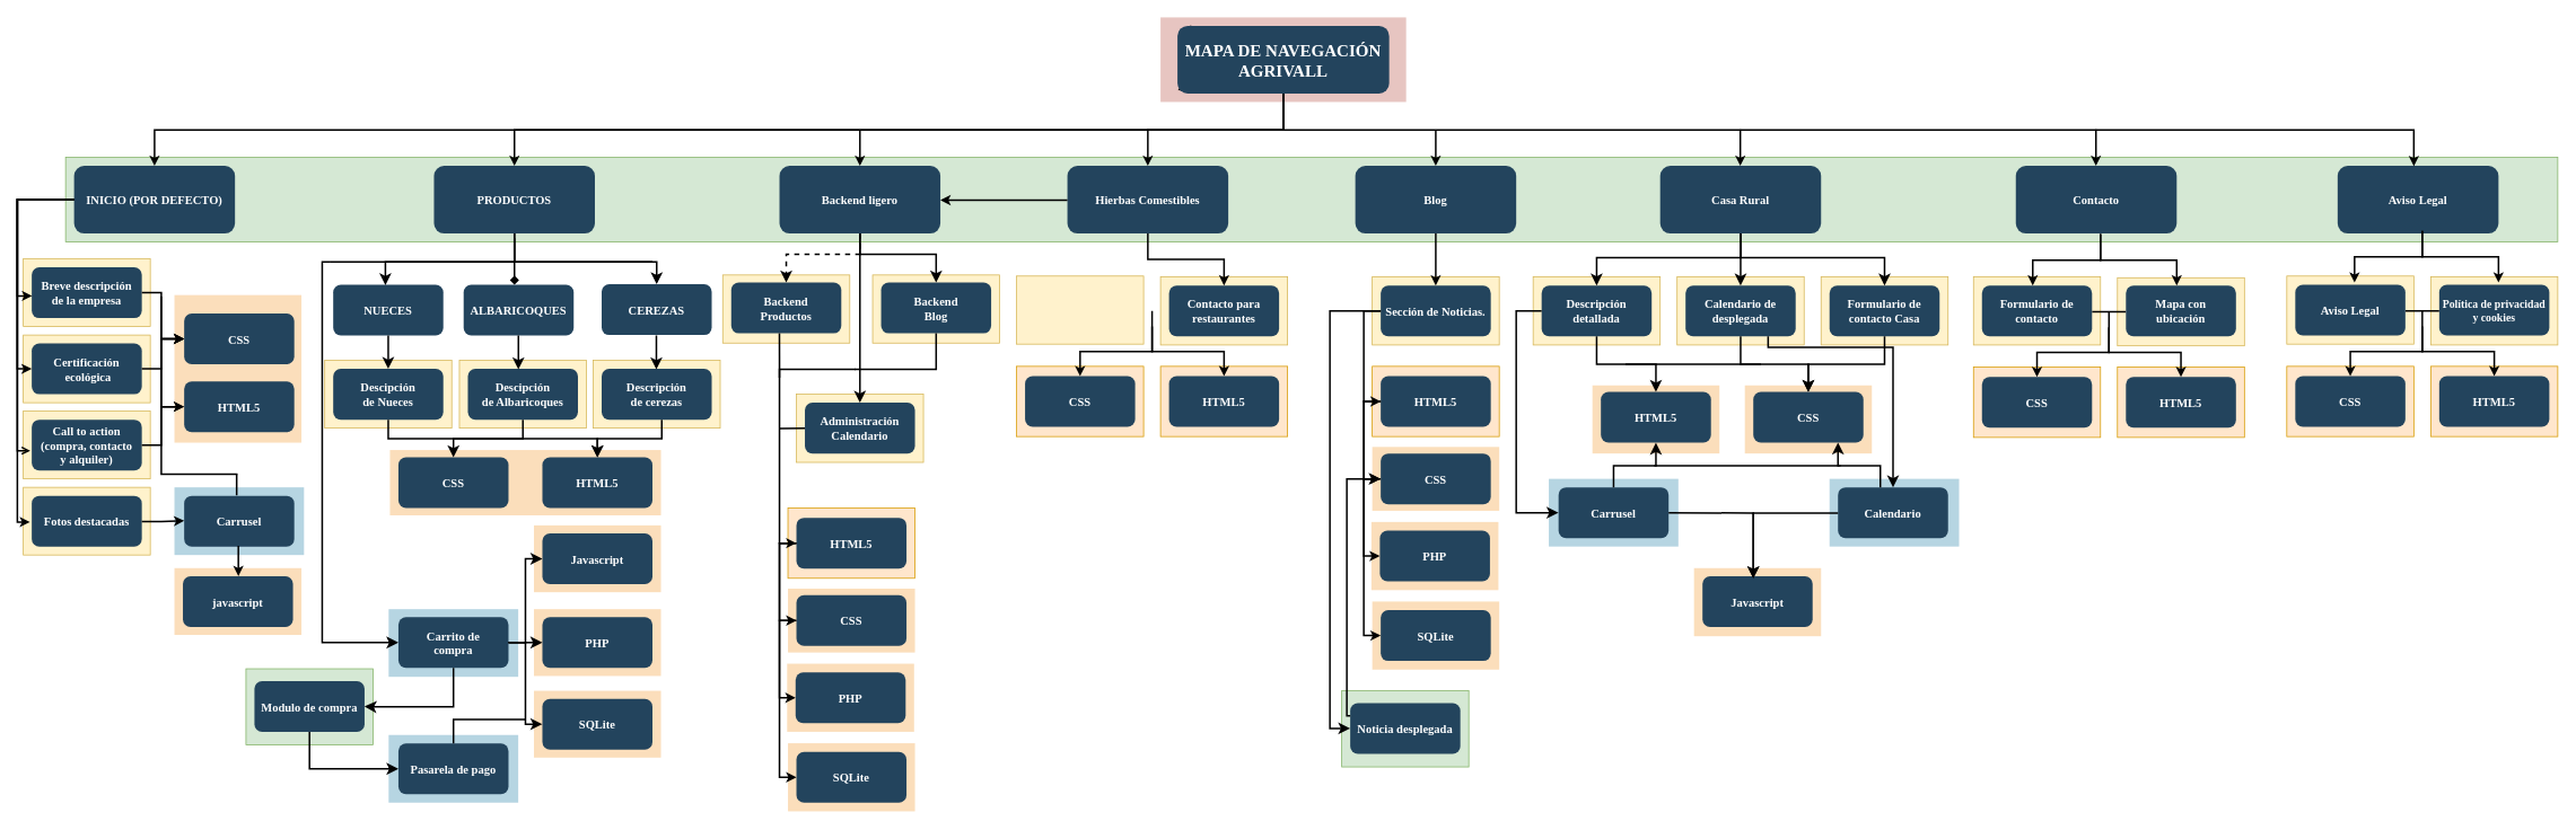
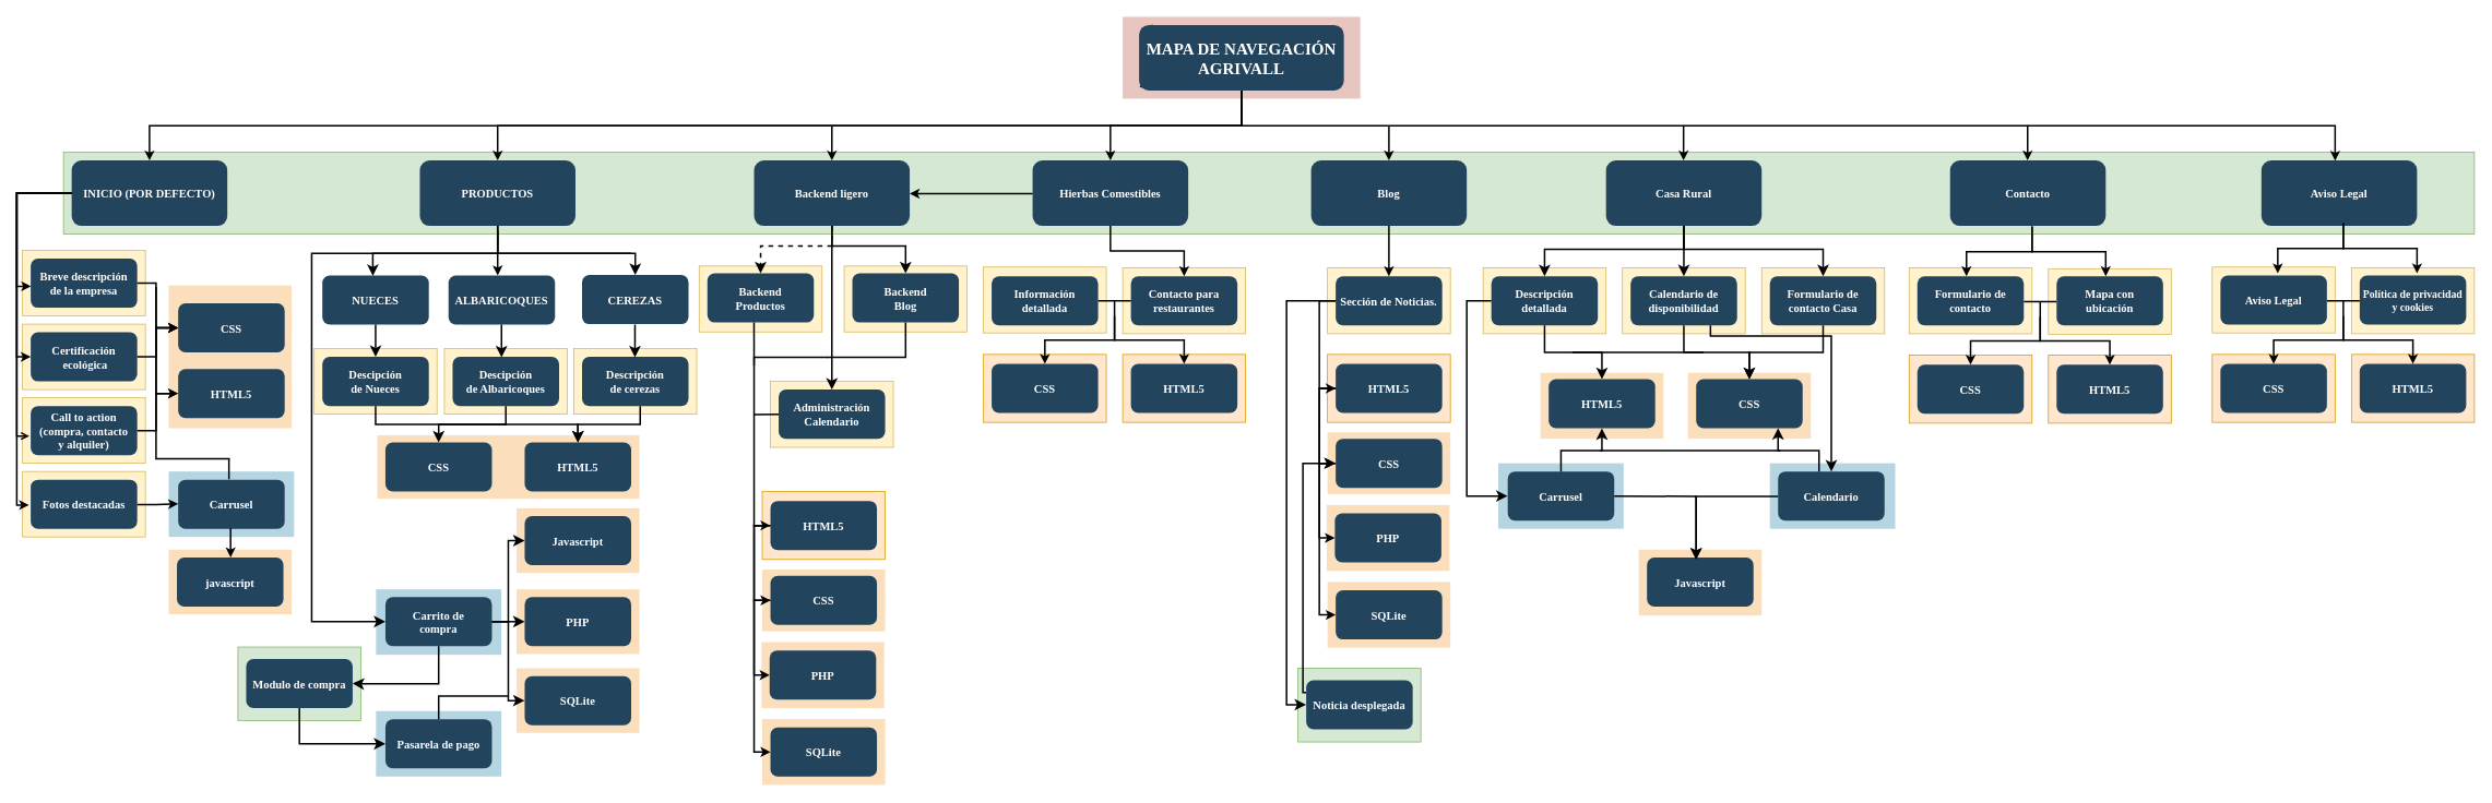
- <mxCell id="54" value="" style="edgeStyle=elbowEdgeStyle;elbow=vertical;strokeWidth=2;rounded=0;exitX=0.5;exitY=1;exitDx=0;exitDy=0;entryX=0.462;entryY=0;entryDx=0;entryDy=0;entryPerimeter=0;endArrow=diamond;" parent="1" source="80" target="36" edge="1"><mxGeometry x="-23" y="135.5" width="100" height="100" as="geometry"><mxPoint x="-43" y="95.5" as="sourcePoint" /><mxPoint x="607" y="440" as="targetPoint" /><Array as="points"><mxPoint x="557" y="296" /></Array></mxGeometry></mxCell>
+ <mxCell id="54" value="" style="edgeStyle=elbowEdgeStyle;elbow=vertical;strokeWidth=2;rounded=0;exitX=0.5;exitY=1;exitDx=0;exitDy=0;entryX=0.462;entryY=0;entryDx=0;entryDy=0;entryPerimeter=0;" parent="1" source="80" target="36" edge="1"><mxGeometry x="-23" y="135.5" width="100" height="100" as="geometry"><mxPoint x="-43" y="95.5" as="sourcePoint" /><mxPoint x="607" y="440" as="targetPoint" /><Array as="points"><mxPoint x="557" y="296" /></Array></mxGeometry></mxCell>
- <mxCell id="134" value="Calendario de&#10;desplegada" style="rounded=1;fillColor=#23445D;gradientColor=none;strokeColor=none;fontColor=#FFFFFF;fontStyle=1;fontFamily=Tahoma;fontSize=14" parent="1" vertex="1"><mxGeometry x="1990" y="337" width="130" height="60" as="geometry" /></mxCell>
+ <mxCell id="134" value="Calendario de&#10;disponibilidad" style="rounded=1;fillColor=#23445D;gradientColor=none;strokeColor=none;fontColor=#FFFFFF;fontStyle=1;fontFamily=Tahoma;fontSize=14" parent="1" vertex="1"><mxGeometry x="1990" y="337" width="130" height="60" as="geometry" /></mxCell>
+ <mxCell id="46" value="Información&#10;detallada" style="rounded=1;fillColor=#23445D;gradientColor=none;strokeColor=none;fontColor=#FFFFFF;fontStyle=1;fontFamily=Tahoma;fontSize=14" parent="1" vertex="1"><mxGeometry x="1210" y="337" width="130" height="60" as="geometry" /></mxCell>
+ <mxCell id="112" value="" style="endArrow=none;html=1;rounded=0;strokeWidth=2;exitX=1;exitY=0.5;exitDx=0;exitDy=0;entryX=0;entryY=0.5;entryDx=0;entryDy=0;" parent="1" source="46" target="47" edge="1"><mxGeometry width="50" height="50" relative="1" as="geometry"><mxPoint x="1380" y="410" as="sourcePoint" /><mxPoint x="1430" y="360" as="targetPoint" /></mxGeometry></mxCell>
